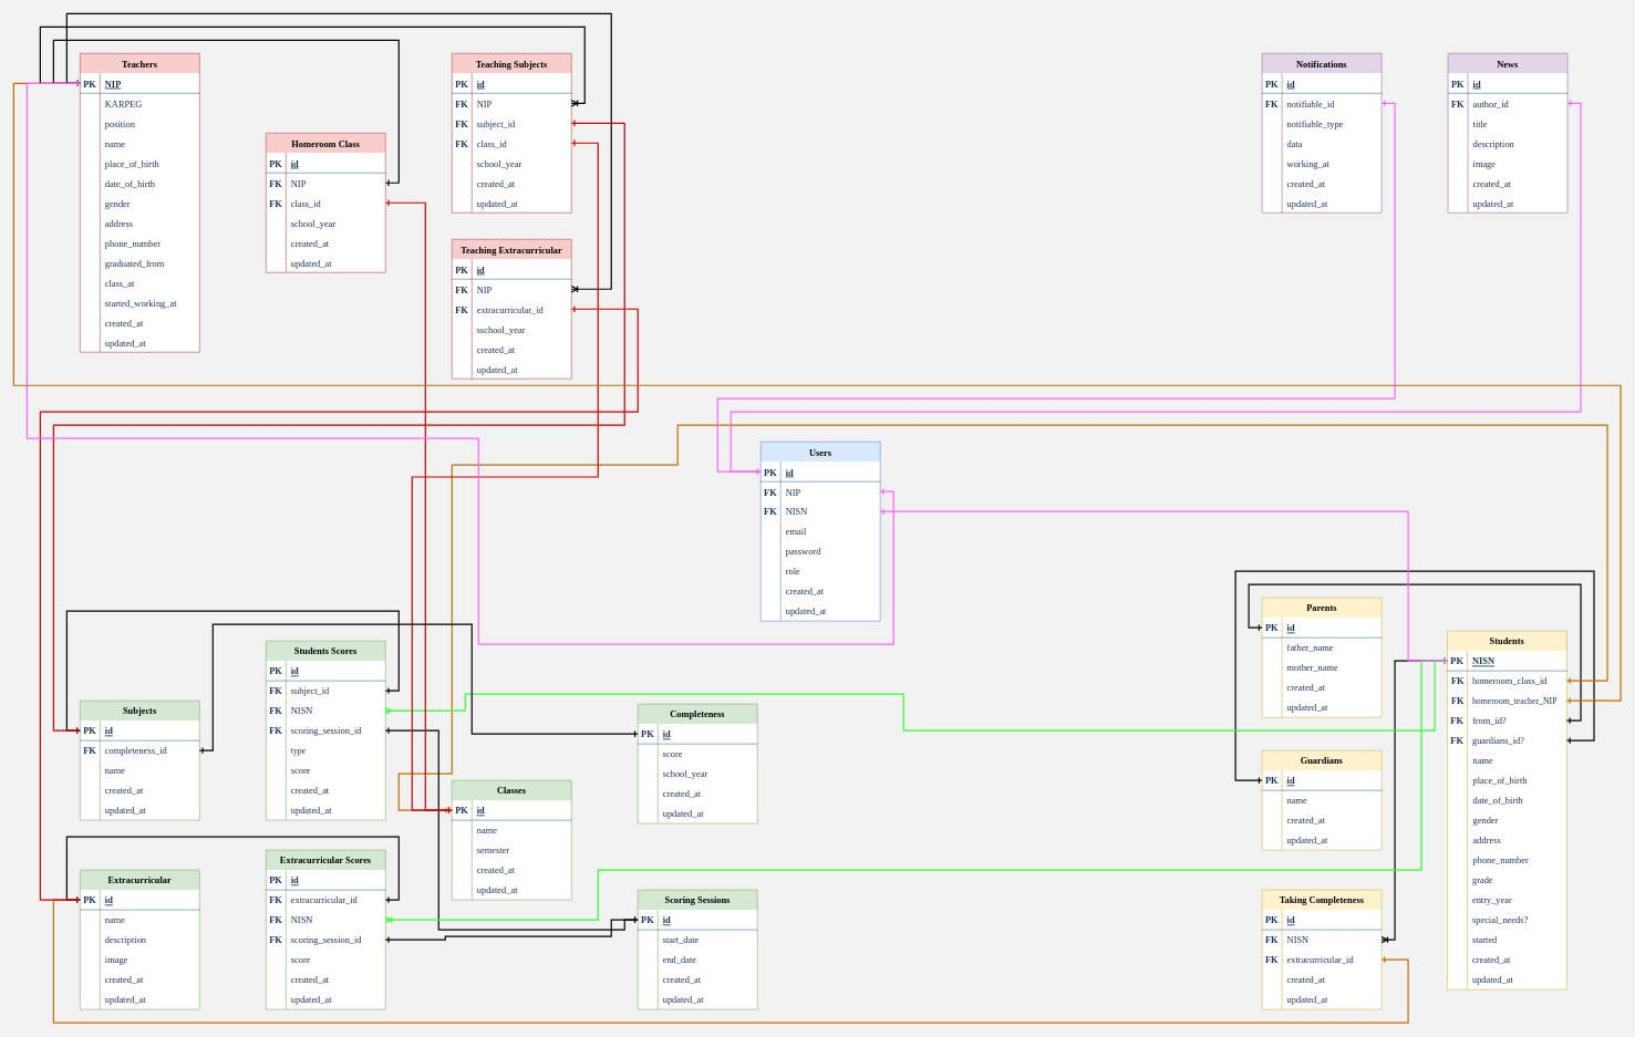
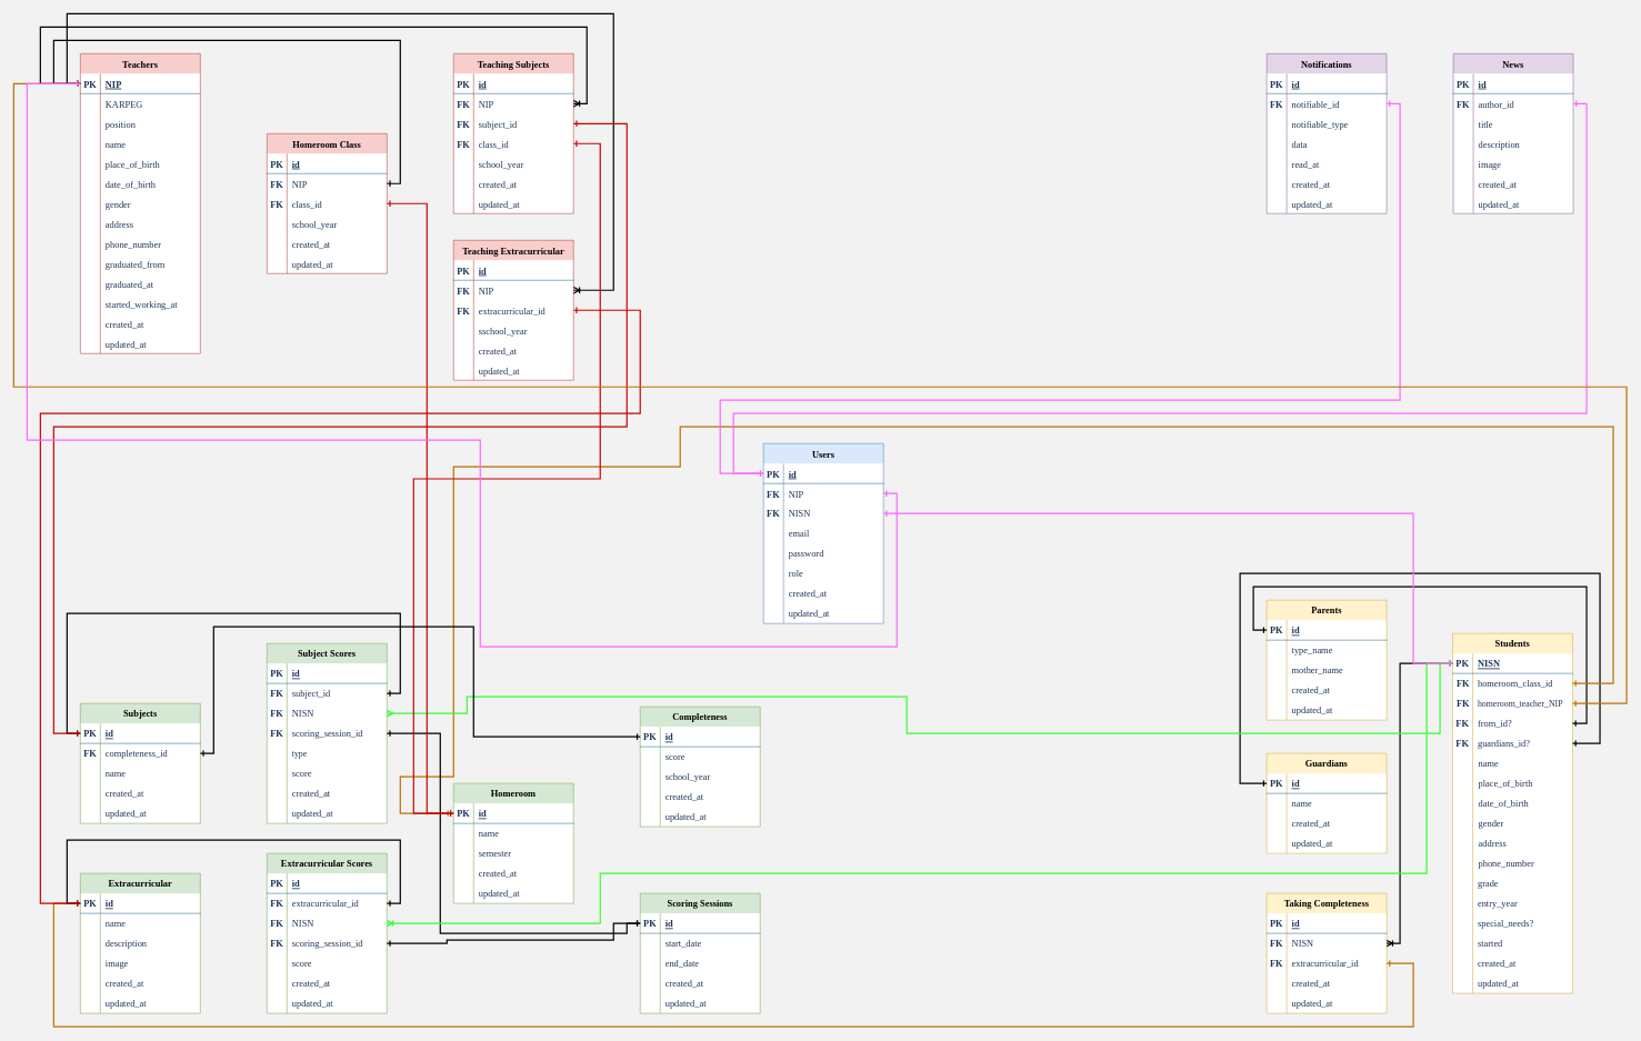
- <mxCell id="110" value="working_at" style="shape=partialRectangle;connectable=0;fillColor=none;top=0;left=0;bottom=0;right=0;align=left;spacingLeft=6;overflow=hidden;fontFamily=Source Sans Pro;fontSource=https%3A%2F%2Ffonts.googleapis.com%2Fcss%3Ffamily%3DSource%2BSans%2BPro;fontSize=14;rounded=0;strokeColor=#457B9D;fontColor=#1D3557;" parent="108" vertex="1"><mxGeometry x="30" width="150" height="30" as="geometry"><mxRectangle width="150" height="30" as="alternateBounds" /></mxGeometry></mxCell>
+ <mxCell id="110" value="read_at" style="shape=partialRectangle;connectable=0;fillColor=none;top=0;left=0;bottom=0;right=0;align=left;spacingLeft=6;overflow=hidden;fontFamily=Source Sans Pro;fontSource=https%3A%2F%2Ffonts.googleapis.com%2Fcss%3Ffamily%3DSource%2BSans%2BPro;fontSize=14;rounded=0;strokeColor=#457B9D;fontColor=#1D3557;" parent="108" vertex="1"><mxGeometry x="30" width="150" height="30" as="geometry"><mxRectangle width="150" height="30" as="alternateBounds" /></mxGeometry></mxCell>
- <mxCell id="207" value="class_at" style="shape=partialRectangle;connectable=0;fillColor=none;top=0;left=0;bottom=0;right=0;align=left;spacingLeft=6;overflow=hidden;fontFamily=Source Sans Pro;fontSource=https%3A%2F%2Ffonts.googleapis.com%2Fcss%3Ffamily%3DSource%2BSans%2BPro;fontSize=14;rounded=0;strokeColor=#457B9D;fontColor=#1D3557;" parent="205" vertex="1"><mxGeometry x="30" width="150" height="30" as="geometry"><mxRectangle width="150" height="30" as="alternateBounds" /></mxGeometry></mxCell>
+ <mxCell id="207" value="graduated_at" style="shape=partialRectangle;connectable=0;fillColor=none;top=0;left=0;bottom=0;right=0;align=left;spacingLeft=6;overflow=hidden;fontFamily=Source Sans Pro;fontSource=https%3A%2F%2Ffonts.googleapis.com%2Fcss%3Ffamily%3DSource%2BSans%2BPro;fontSize=14;rounded=0;strokeColor=#457B9D;fontColor=#1D3557;" parent="205" vertex="1"><mxGeometry x="30" width="150" height="30" as="geometry"><mxRectangle width="150" height="30" as="alternateBounds" /></mxGeometry></mxCell>
- <mxCell id="247" value="father_name" style="shape=partialRectangle;connectable=0;fillColor=none;top=0;left=0;bottom=0;right=0;align=left;spacingLeft=6;overflow=hidden;fontFamily=Source Sans Pro;fontSource=https%3A%2F%2Ffonts.googleapis.com%2Fcss%3Ffamily%3DSource%2BSans%2BPro;fontSize=14;rounded=0;strokeColor=#457B9D;fontColor=#1D3557;" parent="245" vertex="1"><mxGeometry x="30" width="150" height="30" as="geometry"><mxRectangle width="150" height="30" as="alternateBounds" /></mxGeometry></mxCell>
+ <mxCell id="247" value="type_name" style="shape=partialRectangle;connectable=0;fillColor=none;top=0;left=0;bottom=0;right=0;align=left;spacingLeft=6;overflow=hidden;fontFamily=Source Sans Pro;fontSource=https%3A%2F%2Ffonts.googleapis.com%2Fcss%3Ffamily%3DSource%2BSans%2BPro;fontSize=14;rounded=0;strokeColor=#457B9D;fontColor=#1D3557;" parent="245" vertex="1"><mxGeometry x="30" width="150" height="30" as="geometry"><mxRectangle width="150" height="30" as="alternateBounds" /></mxGeometry></mxCell>
- <mxCell id="397" value="Students Scores" style="shape=table;startSize=30;container=1;collapsible=1;childLayout=tableLayout;fixedRows=1;rowLines=0;fontStyle=1;align=center;resizeLast=1;fillColor=#d5e8d4;strokeColor=#82b366;perimeterSpacing=1;rounded=0;swimlaneLine=0;swimlaneFillColor=default;fontFamily=Source Sans Pro;fontSource=https%3A%2F%2Ffonts.googleapis.com%2Fcss%3Ffamily%3DSource%2BSans%2BPro;fontSize=14;" parent="1" vertex="1"><mxGeometry x="400" y="965" width="180" height="270" as="geometry"><mxRectangle x="240" y="310" width="100" height="30" as="alternateBounds" /></mxGeometry></mxCell>
+ <mxCell id="397" value="Subject Scores" style="shape=table;startSize=30;container=1;collapsible=1;childLayout=tableLayout;fixedRows=1;rowLines=0;fontStyle=1;align=center;resizeLast=1;fillColor=#d5e8d4;strokeColor=#82b366;perimeterSpacing=1;rounded=0;swimlaneLine=0;swimlaneFillColor=default;fontFamily=Source Sans Pro;fontSource=https%3A%2F%2Ffonts.googleapis.com%2Fcss%3Ffamily%3DSource%2BSans%2BPro;fontSize=14;" parent="1" vertex="1"><mxGeometry x="400" y="965" width="180" height="270" as="geometry"><mxRectangle x="240" y="310" width="100" height="30" as="alternateBounds" /></mxGeometry></mxCell>
- <mxCell id="117" value="Classes" style="shape=table;startSize=30;container=1;collapsible=1;childLayout=tableLayout;fixedRows=1;rowLines=0;fontStyle=1;align=center;resizeLast=1;fillColor=#d5e8d4;strokeColor=#82b366;perimeterSpacing=1;rounded=0;swimlaneLine=0;swimlaneFillColor=default;fontFamily=Source Sans Pro;fontSource=https%3A%2F%2Ffonts.googleapis.com%2Fcss%3Ffamily%3DSource%2BSans%2BPro;fontSize=14;" parent="1" vertex="1"><mxGeometry x="680" y="1175" width="180" height="180" as="geometry"><mxRectangle x="240" y="310" width="100" height="30" as="alternateBounds" /></mxGeometry></mxCell>
+ <mxCell id="117" value="Homeroom" style="shape=table;startSize=30;container=1;collapsible=1;childLayout=tableLayout;fixedRows=1;rowLines=0;fontStyle=1;align=center;resizeLast=1;fillColor=#d5e8d4;strokeColor=#82b366;perimeterSpacing=1;rounded=0;swimlaneLine=0;swimlaneFillColor=default;fontFamily=Source Sans Pro;fontSource=https%3A%2F%2Ffonts.googleapis.com%2Fcss%3Ffamily%3DSource%2BSans%2BPro;fontSize=14;" parent="1" vertex="1"><mxGeometry x="680" y="1175" width="180" height="180" as="geometry"><mxRectangle x="240" y="310" width="100" height="30" as="alternateBounds" /></mxGeometry></mxCell>
